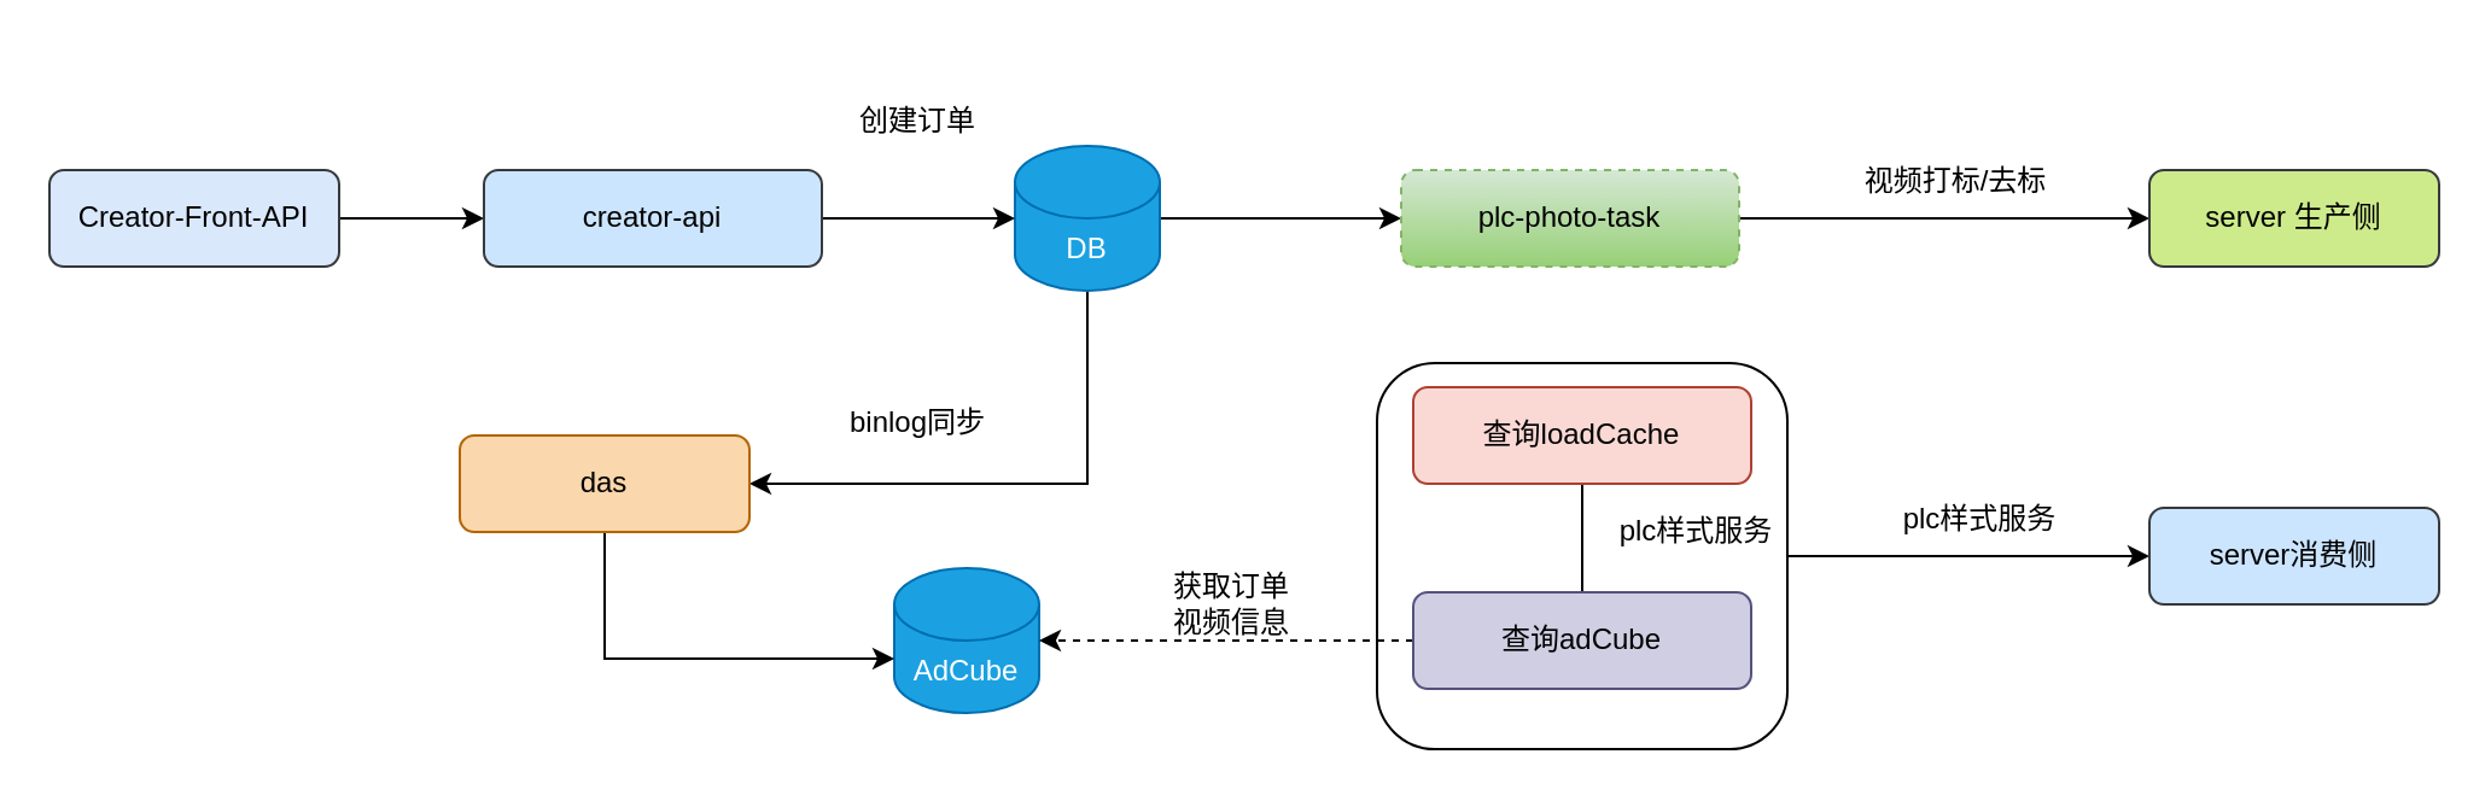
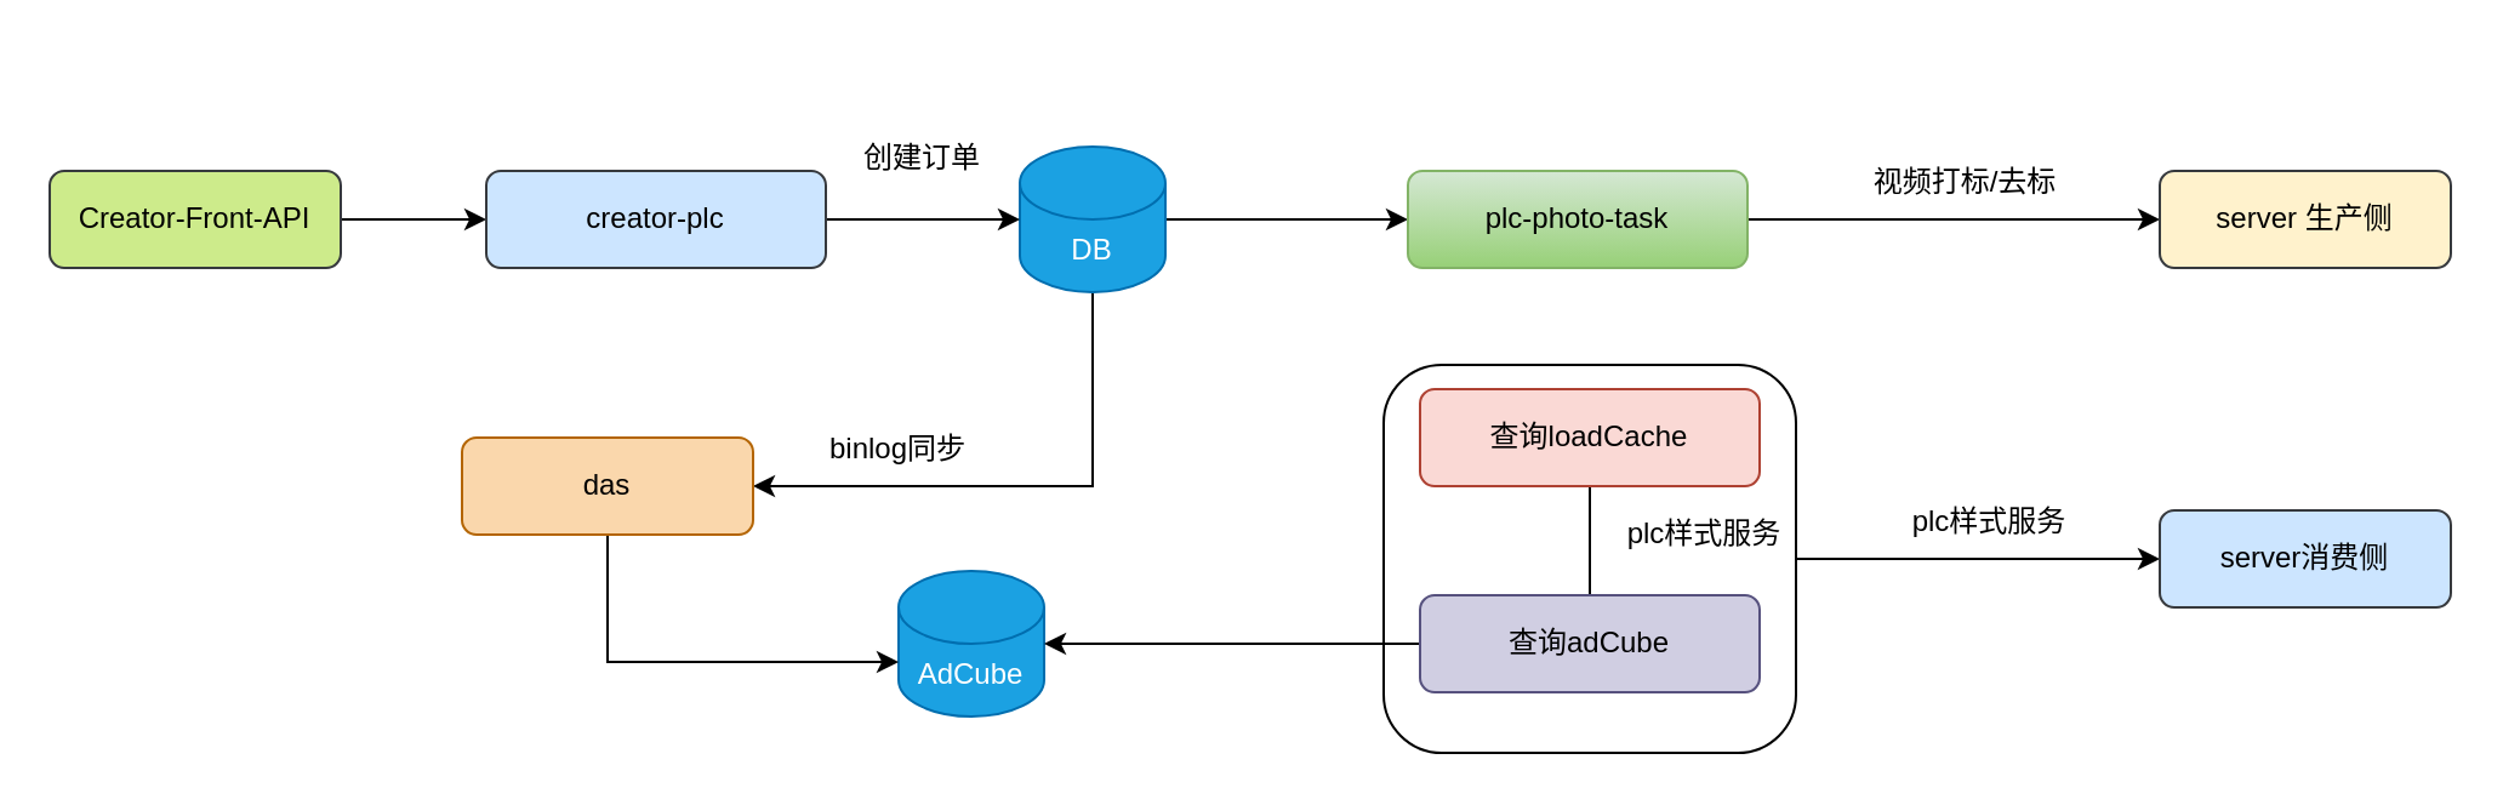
- <mxCell id="22" value="创建订单" style="text;html=1;strokeColor=none;fillColor=none;align=center;verticalAlign=middle;whiteSpace=wrap;rounded=0;" vertex="1" parent="1"><mxGeometry x="350" y="35" width="60" height="30" as="geometry" /></mxCell>
+ <mxCell id="22" value="创建订单" style="text;html=1;strokeColor=none;fillColor=none;align=center;verticalAlign=middle;whiteSpace=wrap;rounded=0;" vertex="1" parent="1"><mxGeometry x="350" y="50" width="60" height="30" as="geometry" /></mxCell>
- <mxCell id="5" value="Creator-Front-API" style="rounded=1;whiteSpace=wrap;html=1;fillColor=#dae8fc;strokeColor=#36393d;" vertex="1" parent="1"><mxGeometry x="20" y="70" width="120" height="40" as="geometry" /></mxCell>
+ <mxCell id="5" value="Creator-Front-API" style="rounded=1;whiteSpace=wrap;html=1;fillColor=#cdeb8b;strokeColor=#36393d;" vertex="1" parent="1"><mxGeometry x="20" y="70" width="120" height="40" as="geometry" /></mxCell>
- <mxCell id="17" value="creator-api" style="rounded=1;whiteSpace=wrap;html=1;fillColor=#cce5ff;strokeColor=#36393d;" vertex="1" parent="1"><mxGeometry y="70" width="140" height="40" as="geometry" x="200" /></mxCell>
+ <mxCell id="17" value="creator-plc" style="rounded=1;whiteSpace=wrap;html=1;fillColor=#cce5ff;strokeColor=#36393d;" vertex="1" parent="1"><mxGeometry y="70" width="140" height="40" as="geometry" x="200" /></mxCell>
- <mxCell id="15" value="plc-photo-task" style="rounded=1;whiteSpace=wrap;html=1;fillColor=#d5e8d4;gradientColor=#97d077;strokeColor=#82b366;dashed=1;" vertex="1" parent="1"><mxGeometry x="580" y="70" width="140" height="40" as="geometry" /></mxCell>
+ <mxCell id="15" value="plc-photo-task" style="rounded=1;whiteSpace=wrap;html=1;fillColor=#d5e8d4;gradientColor=#97d077;strokeColor=#82b366;" vertex="1" parent="1"><mxGeometry x="580" y="70" width="140" height="40" as="geometry" /></mxCell>
- <mxCell id="18" value="server 生产侧" style="rounded=1;whiteSpace=wrap;html=1;fillColor=#cdeb8b;strokeColor=#36393d;" vertex="1" parent="1"><mxGeometry x="890" y="70" width="120" height="40" as="geometry" /></mxCell>
+ <mxCell id="18" value="server 生产侧" style="rounded=1;whiteSpace=wrap;html=1;fillColor=#fff2cc;strokeColor=#36393d;" vertex="1" parent="1"><mxGeometry x="890" y="70" width="120" height="40" as="geometry" /></mxCell>
- <mxCell id="23" value="binlog同步" style="text;html=1;strokeColor=none;fillColor=none;align=center;verticalAlign=middle;whiteSpace=wrap;rounded=0;" vertex="1" parent="1"><mxGeometry x="350" y="160" width="60" height="30" as="geometry" /></mxCell>
+ <mxCell id="23" value="binlog同步" style="text;html=1;strokeColor=none;fillColor=none;align=center;verticalAlign=middle;whiteSpace=wrap;rounded=0;" vertex="1" parent="1"><mxGeometry x="340" y="170" width="60" height="30" as="geometry" /></mxCell>
- <mxCell id="28" value="获取订单视频信息" style="text;html=1;strokeColor=none;fillColor=none;align=center;verticalAlign=middle;whiteSpace=wrap;rounded=0;" vertex="1" parent="1"><mxGeometry x="480" y="235" width="60" height="30" as="geometry" /></mxCell>
- <mxCell id="24" style="edgeStyle=orthogonalEdgeStyle;rounded=0;orthogonalLoop=1;jettySize=auto;html=1;entryX=1;entryY=0.5;entryDx=0;entryDy=0;entryPerimeter=0;dashed=1;" edge="1" parent="1" source="25" target="12"><mxGeometry relative="1" as="geometry" /></mxCell>
+ <mxCell id="24" style="edgeStyle=orthogonalEdgeStyle;rounded=0;orthogonalLoop=1;jettySize=auto;html=1;entryX=1;entryY=0.5;entryDx=0;entryDy=0;entryPerimeter=0;" edge="1" parent="1" source="25" target="12"><mxGeometry relative="1" as="geometry" /></mxCell>
